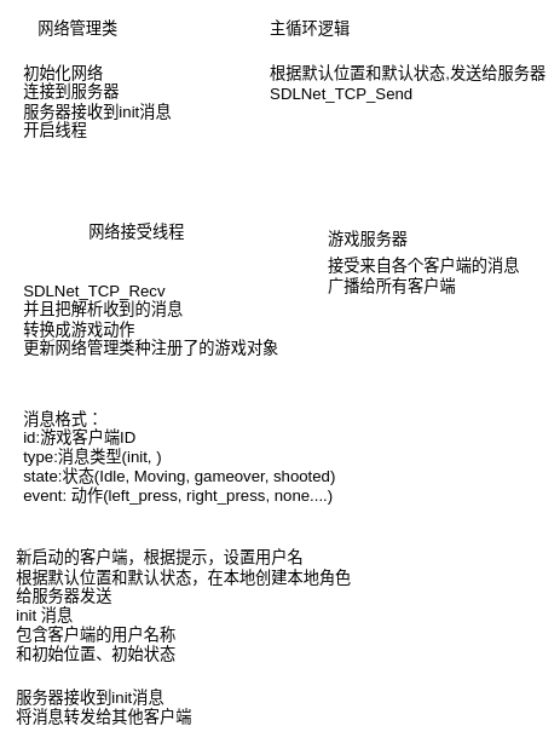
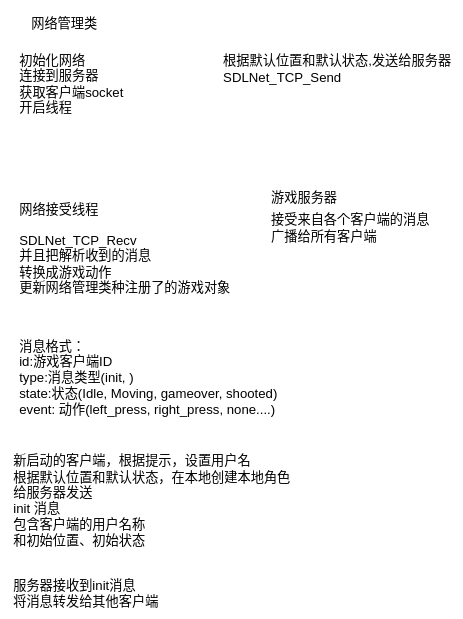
- <mxCell id="6" value="主循环逻辑" style="text;html=1;align=left;verticalAlign=middle;resizable=0;points=[];autosize=1;strokeColor=none;fillColor=none;fontSize=22;" vertex="1" parent="1"><mxGeometry x="370" y="20" width="130" height="40" as="geometry" /></mxCell>
- <mxCell id="3" value="初始化网络&lt;div style=&quot;font-size: 22px;&quot;&gt;连接到服务器&lt;/div&gt;&lt;div style=&quot;font-size: 22px;&quot;&gt;服务器接收到init消息&lt;/div&gt;&lt;div style=&quot;font-size: 22px;&quot;&gt;开启线程&lt;/div&gt;" style="text;html=1;align=left;verticalAlign=middle;resizable=0;points=[];autosize=1;strokeColor=none;fillColor=none;fontSize=22;" vertex="1" parent="1"><mxGeometry x="30" y="80" width="200" height="120" as="geometry" /></mxCell>
+ <mxCell id="3" value="初始化网络&lt;div style=&quot;font-size: 22px;&quot;&gt;连接到服务器&lt;/div&gt;&lt;div style=&quot;font-size: 22px;&quot;&gt;获取客户端socket&lt;/div&gt;&lt;div style=&quot;font-size: 22px;&quot;&gt;开启线程&lt;/div&gt;" style="text;html=1;align=left;verticalAlign=middle;resizable=0;points=[];autosize=1;strokeColor=none;fillColor=none;fontSize=22;" vertex="1" parent="1"><mxGeometry x="30" y="80" width="200" height="120" as="geometry" /></mxCell>
- <mxCell id="4" value="网络接受线程" style="text;html=1;align=left;verticalAlign=middle;resizable=0;points=[];autosize=1;strokeColor=none;fillColor=none;fontSize=22;" vertex="1" parent="1"><mxGeometry x="120" y="300" width="160" height="40" as="geometry" /></mxCell>
+ <mxCell id="4" value="网络接受线程" style="text;html=1;align=left;verticalAlign=middle;resizable=0;points=[];autosize=1;strokeColor=none;fillColor=none;fontSize=22;" vertex="1" parent="1"><mxGeometry x="30" y="330" width="160" height="40" as="geometry" /></mxCell>
- <mxCell id="12" value="服务器接收到init消息&lt;div&gt;将消息转发给其他客户端&lt;/div&gt;" style="text;html=1;align=left;verticalAlign=middle;resizable=0;points=[];autosize=1;strokeColor=none;fillColor=none;fontSize=22;" vertex="1" parent="1"><mxGeometry x="20" y="940" width="270" height="70" as="geometry" /></mxCell>
+ <mxCell id="12" value="服务器接收到init消息&lt;div&gt;将消息转发给其他客户端&lt;/div&gt;" style="text;html=1;align=left;verticalAlign=middle;resizable=0;points=[];autosize=1;strokeColor=none;fillColor=none;fontSize=22;" vertex="1" parent="1"><mxGeometry x="20" y="955" width="270" height="70" as="geometry" /></mxCell>
